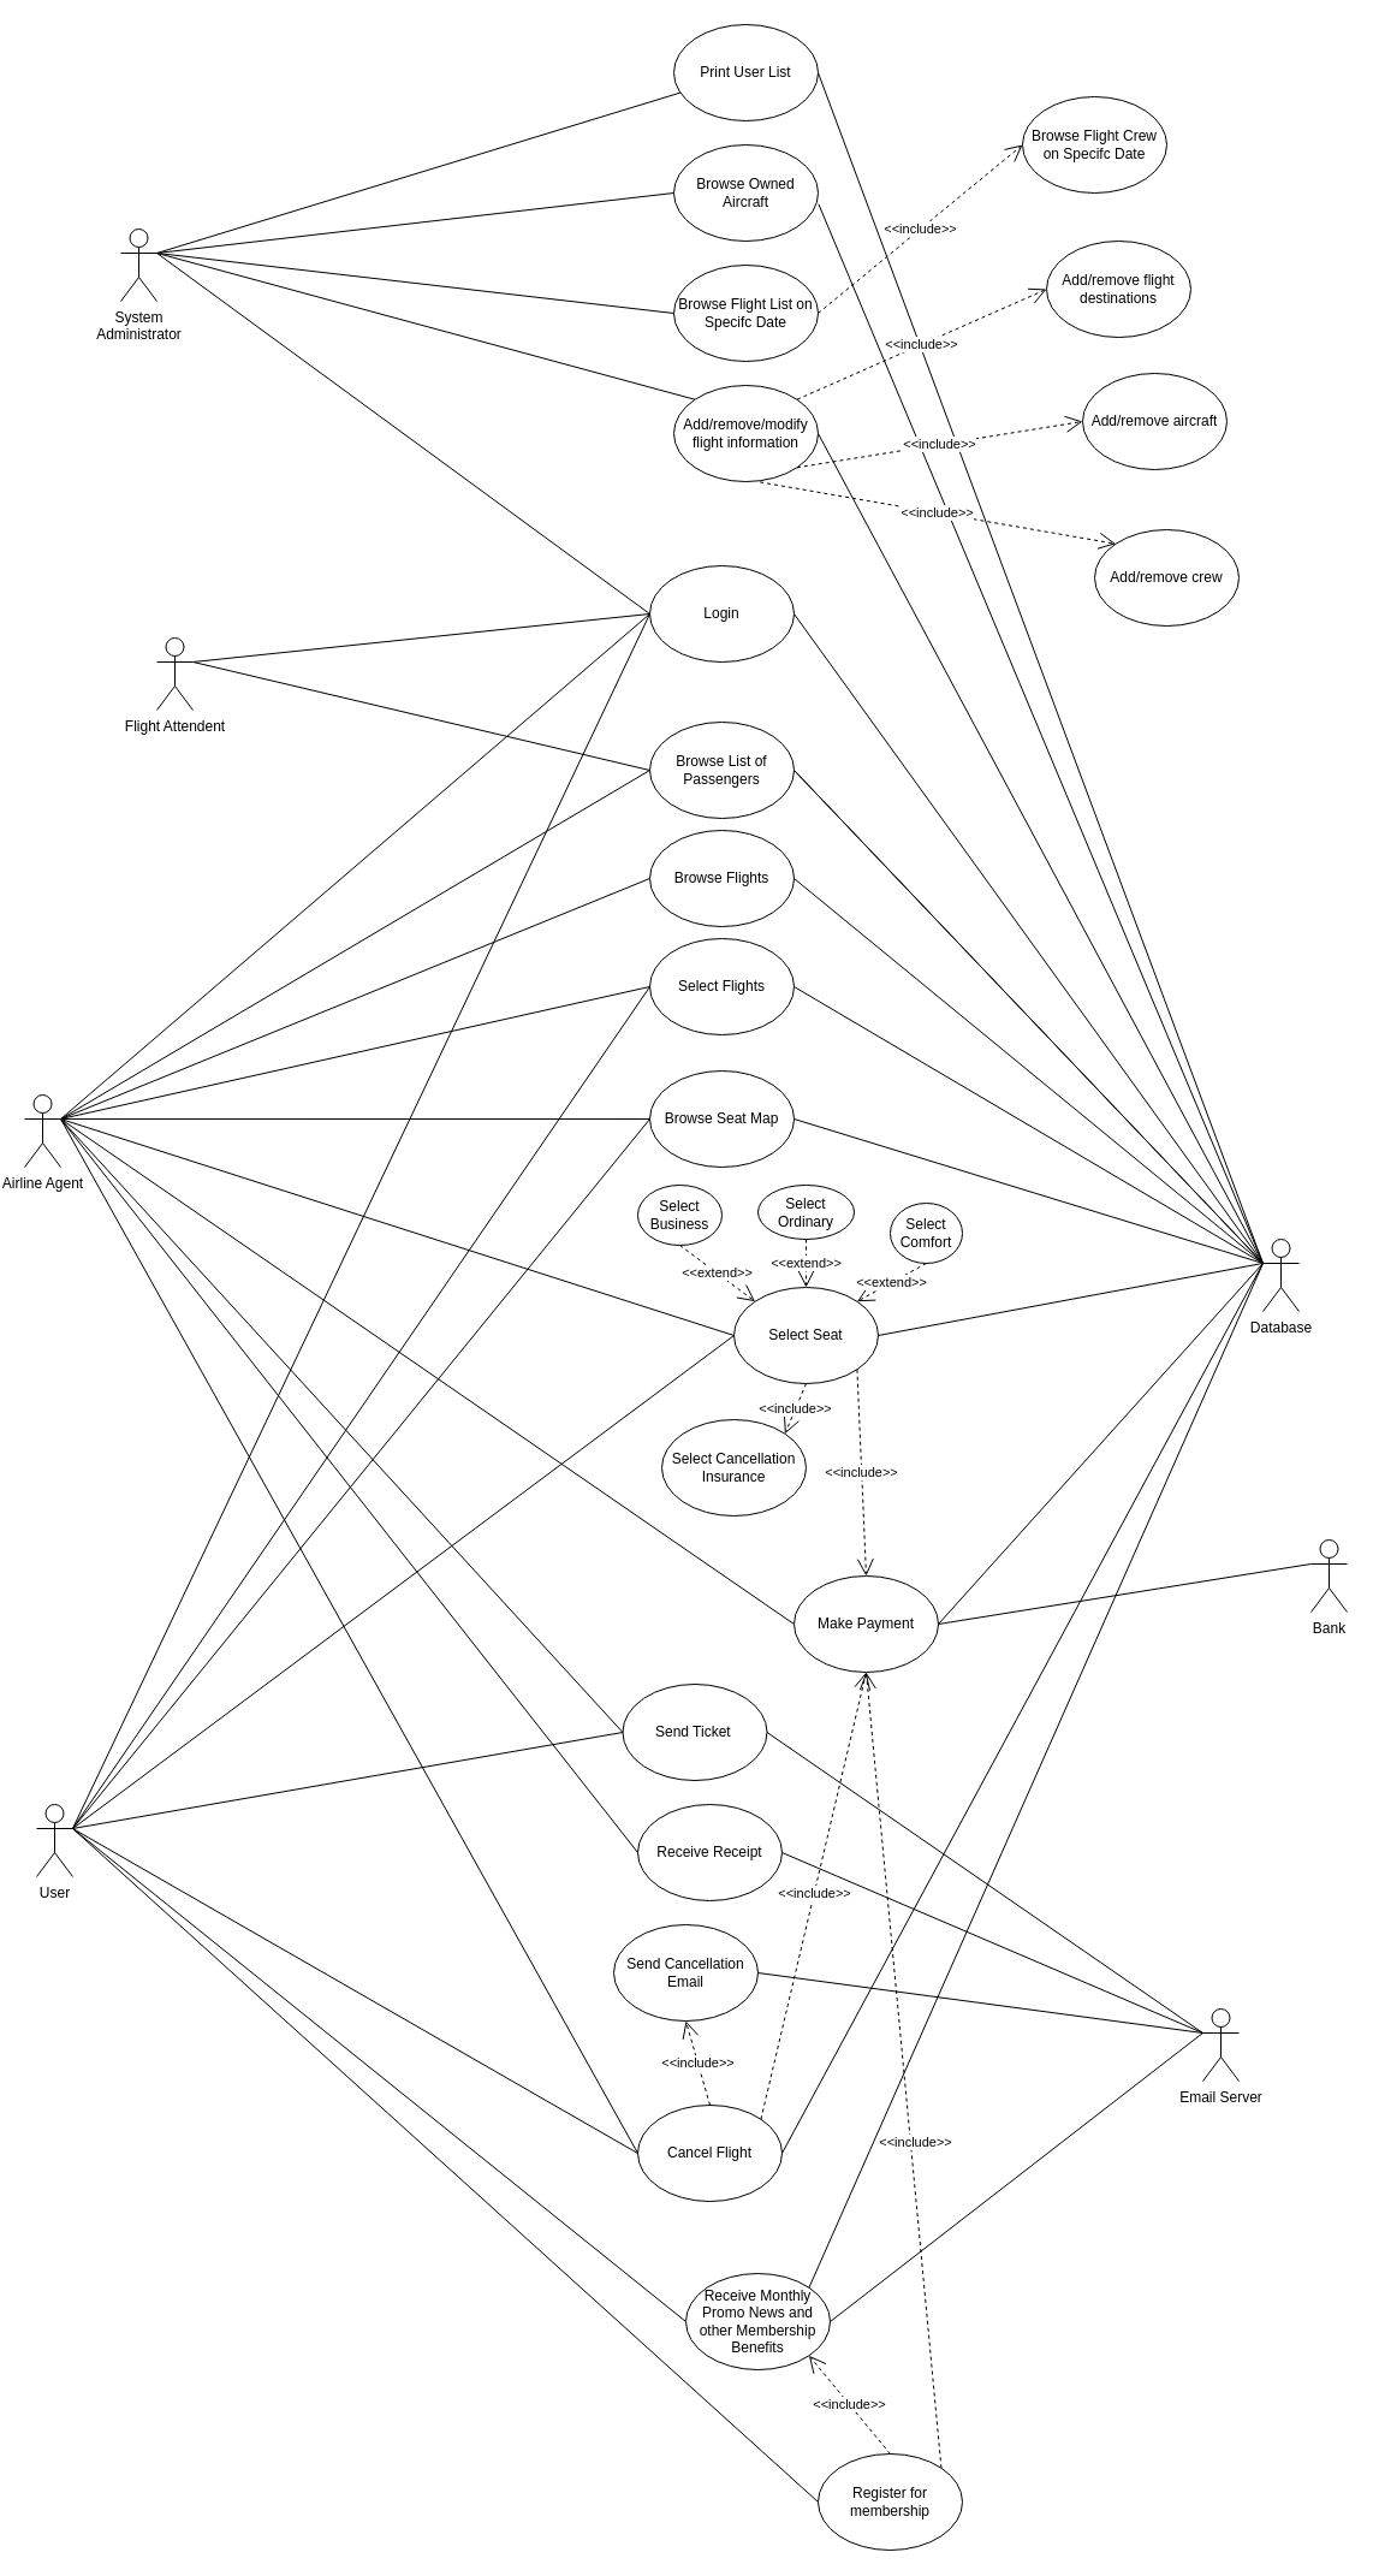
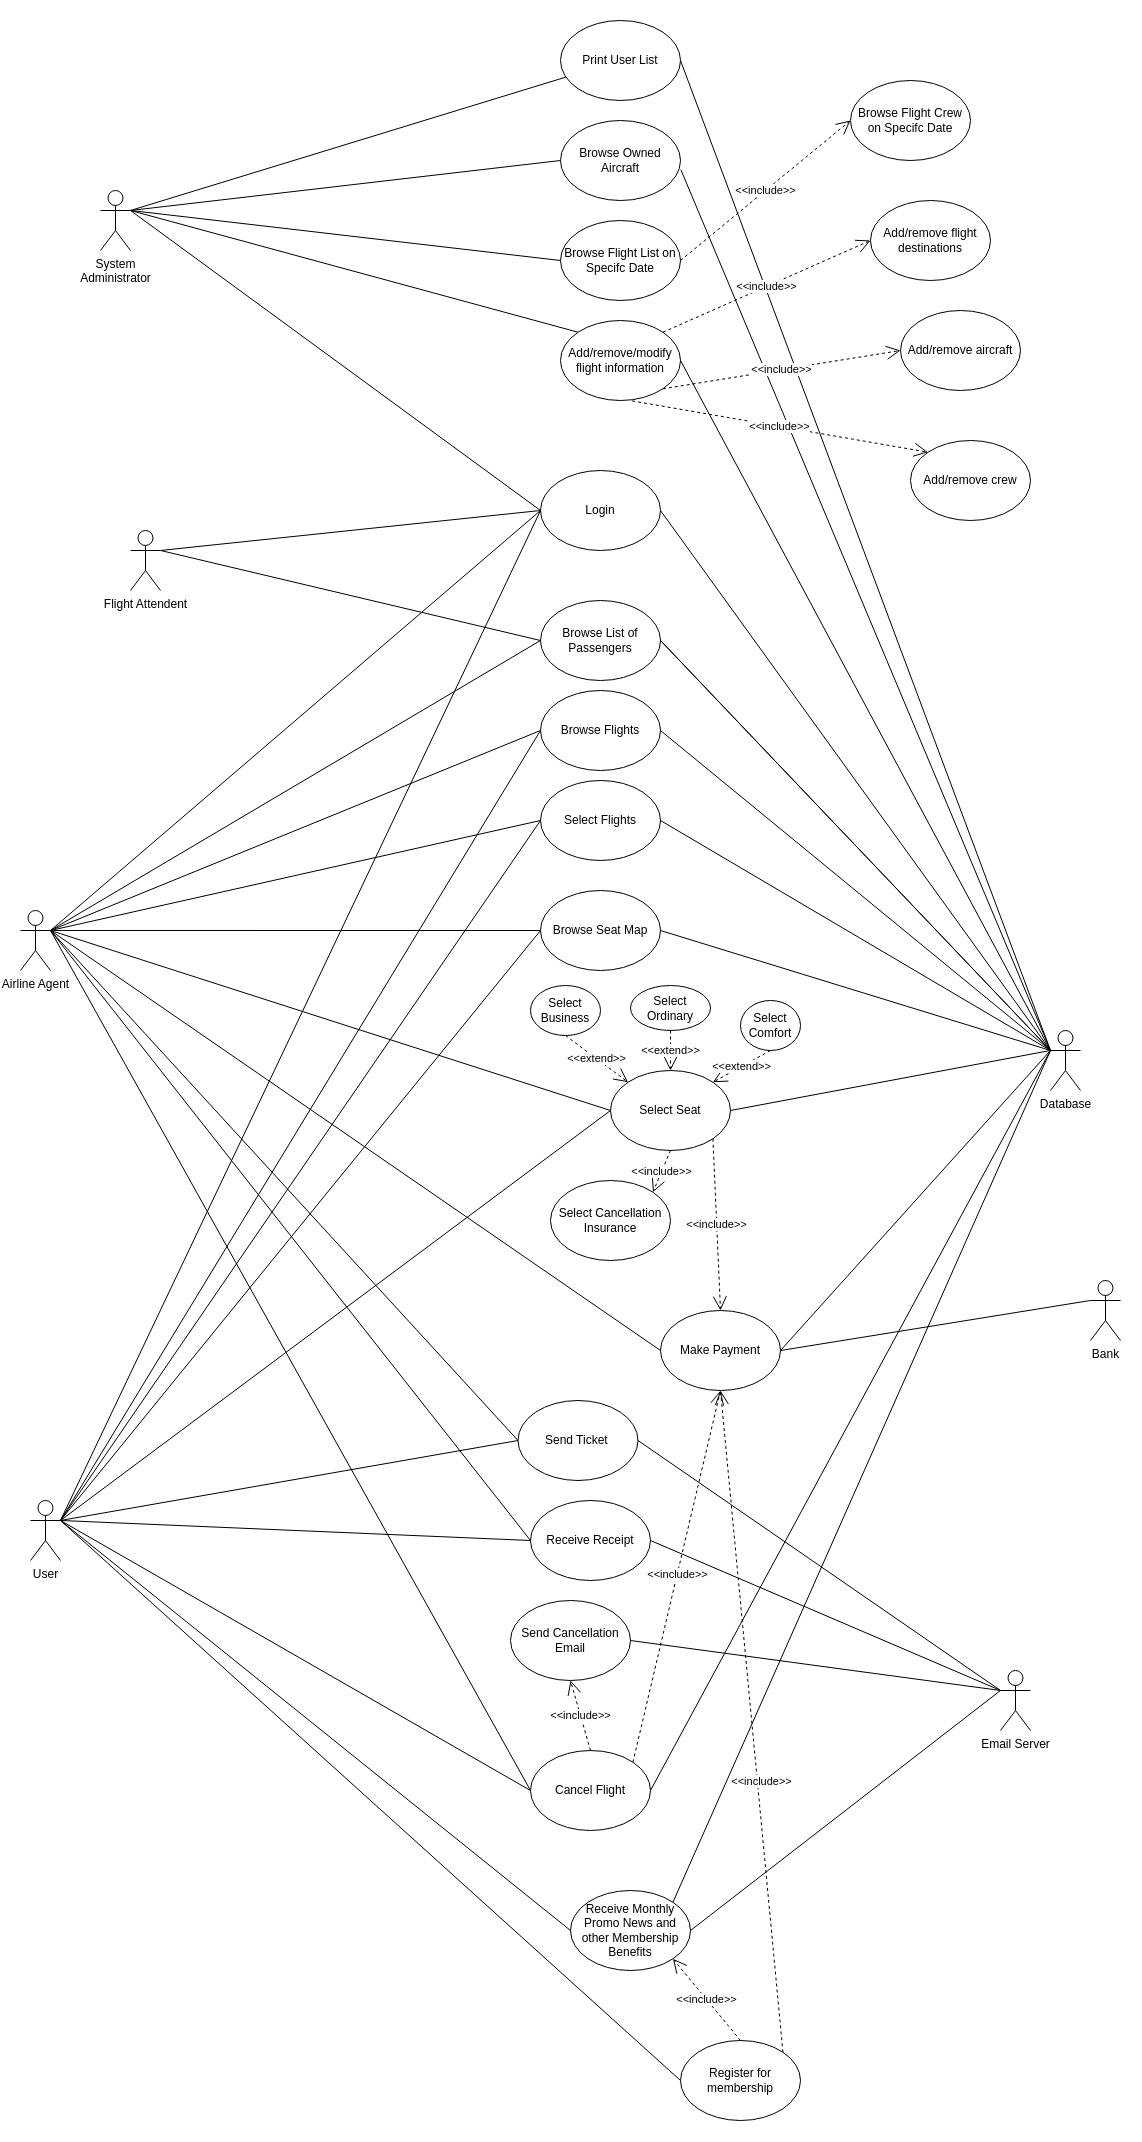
+ <mxCell id="32" value="" style="endArrow=none;html=1;rounded=0;exitX=1;exitY=0.333;exitDx=0;exitDy=0;exitPerimeter=0;entryX=0;entryY=0.5;entryDx=0;entryDy=0;" parent="1" source="4" target="19" edge="1"><mxGeometry width="50" height="50" relative="1" as="geometry"><mxPoint x="800" y="1340" as="sourcePoint" /><mxPoint x="850" y="1290" as="targetPoint" /></mxGeometry></mxCell>
+ <mxCell id="72" value="" style="endArrow=none;html=1;rounded=0;exitX=0;exitY=0.5;exitDx=0;exitDy=0;entryX=1;entryY=0.333;entryDx=0;entryDy=0;entryPerimeter=0;" parent="1" source="31" target="4" edge="1"><mxGeometry width="50" height="50" relative="1" as="geometry"><mxPoint x="600" y="1550" as="sourcePoint" /><mxPoint x="300" y="1420" as="targetPoint" /></mxGeometry></mxCell>
